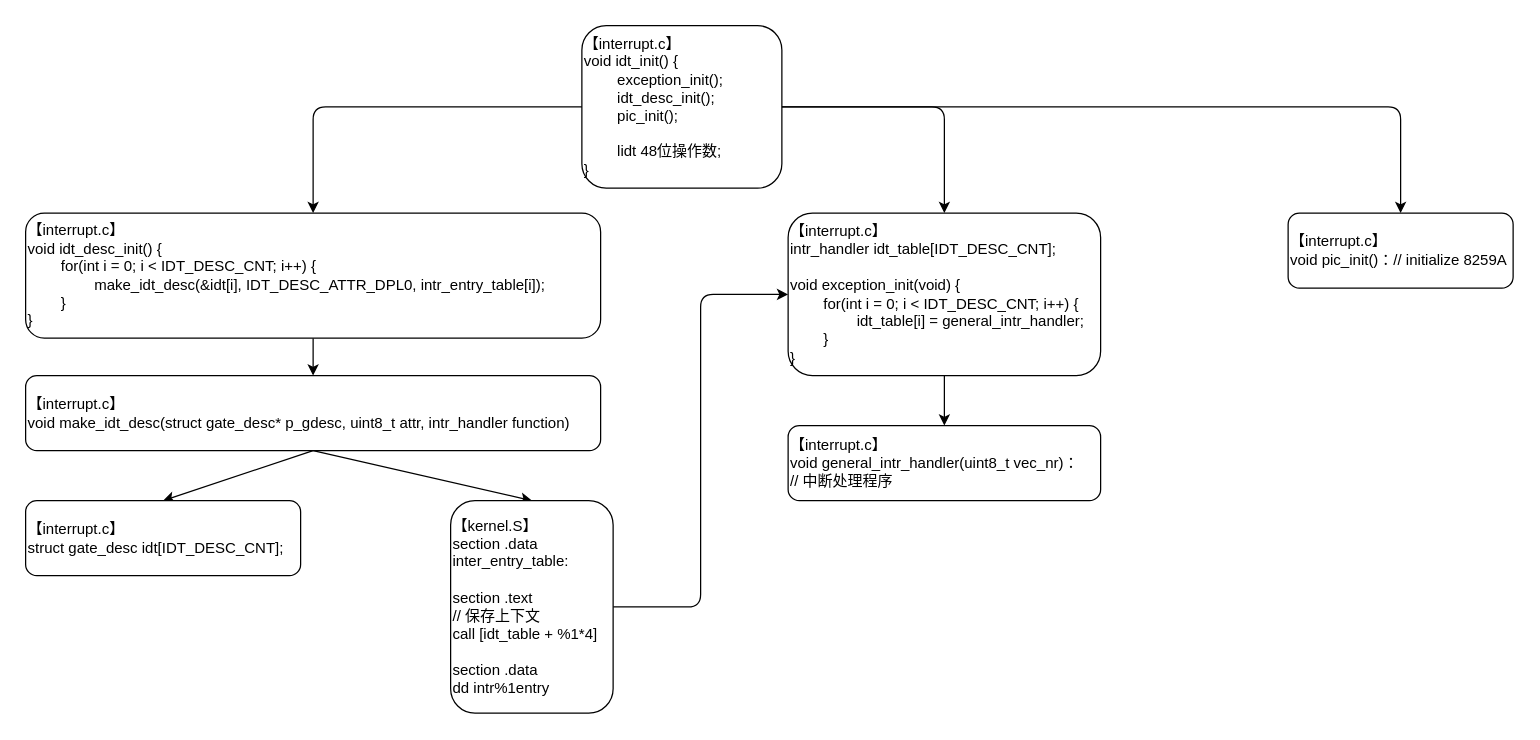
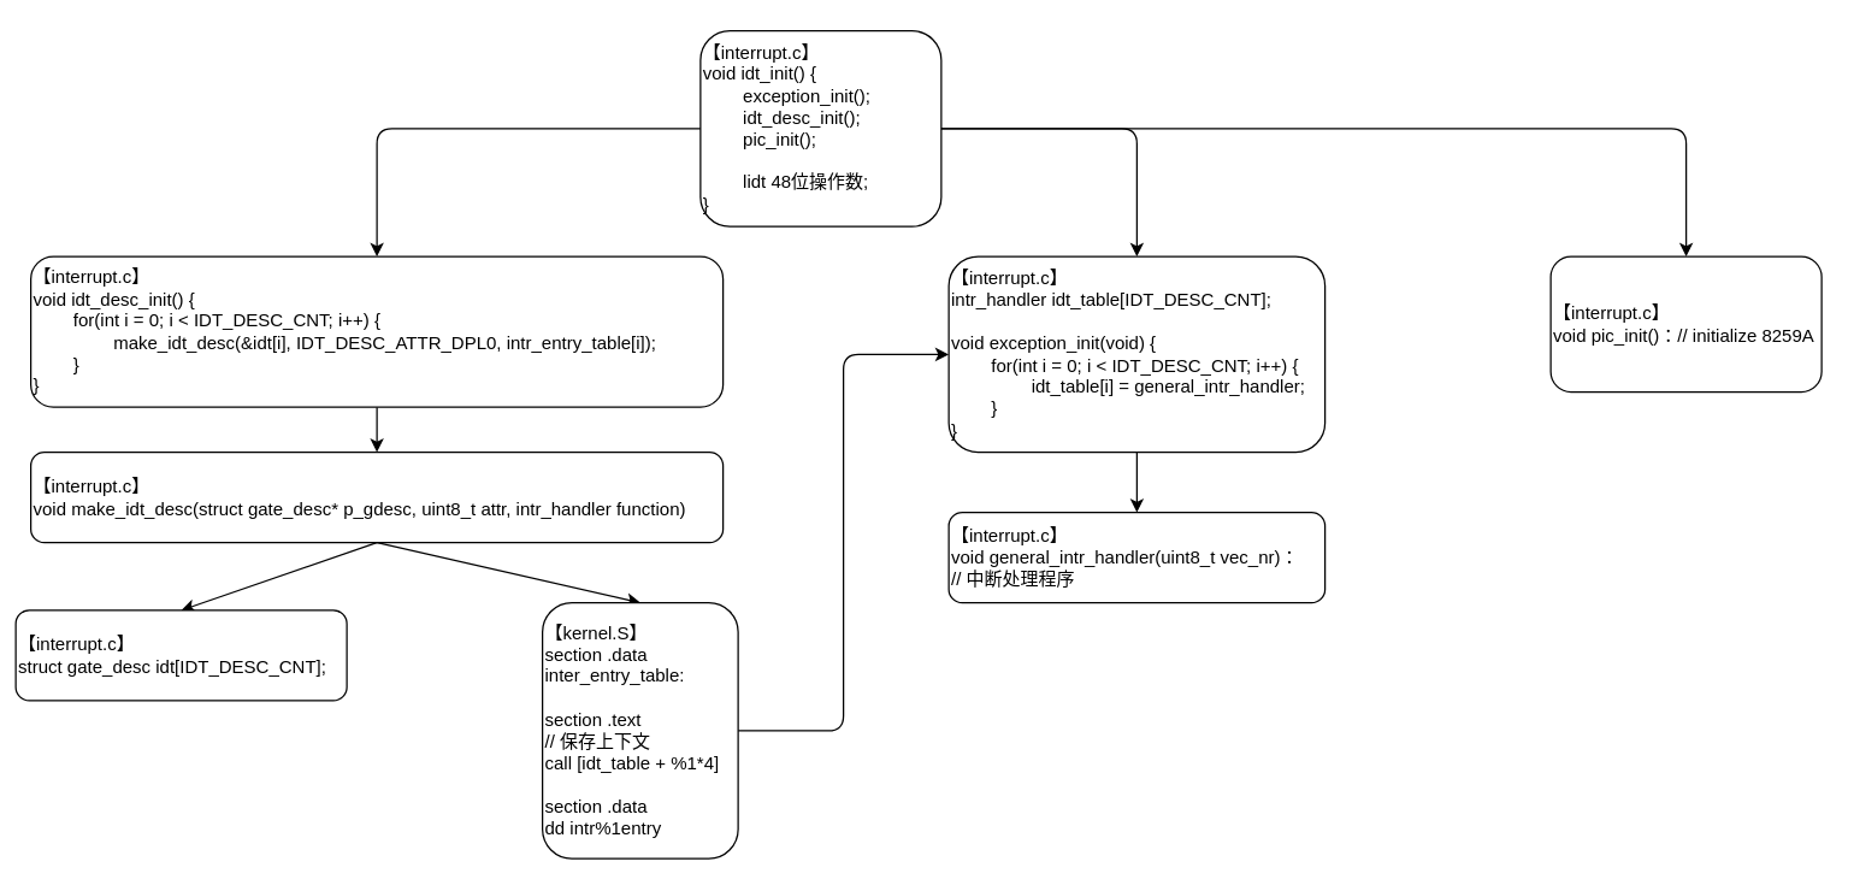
- <mxCell id="12" value="【interrupt.c】&lt;br&gt;void pic_init()：// initialize 8259A" style="rounded=1;whiteSpace=wrap;html=1;align=left;" parent="1" vertex="1"><mxGeometry x="1030" y="170" width="180" height="60" as="geometry" /></mxCell>
+ <mxCell id="12" value="【interrupt.c】&lt;br&gt;void pic_init()：// initialize 8259A" style="rounded=1;whiteSpace=wrap;html=1;align=left;" parent="1" vertex="1"><mxGeometry x="1030" y="170" width="180" height="90" as="geometry" /></mxCell>
- <mxCell id="9" value="&lt;span style=&quot;&quot;&gt;【interrupt.c】&lt;/span&gt;&lt;br&gt;struct gate_desc idt[IDT_DESC_CNT];" style="rounded=1;whiteSpace=wrap;html=1;align=left;" parent="1" vertex="1"><mxGeometry x="20" y="400" width="220" height="60" as="geometry" /></mxCell>
+ <mxCell id="9" value="&lt;span style=&quot;&quot;&gt;【interrupt.c】&lt;/span&gt;&lt;br&gt;struct gate_desc idt[IDT_DESC_CNT];" style="rounded=1;whiteSpace=wrap;html=1;align=left;" parent="1" vertex="1"><mxGeometry x="10" y="405" width="220" height="60" as="geometry" /></mxCell>
